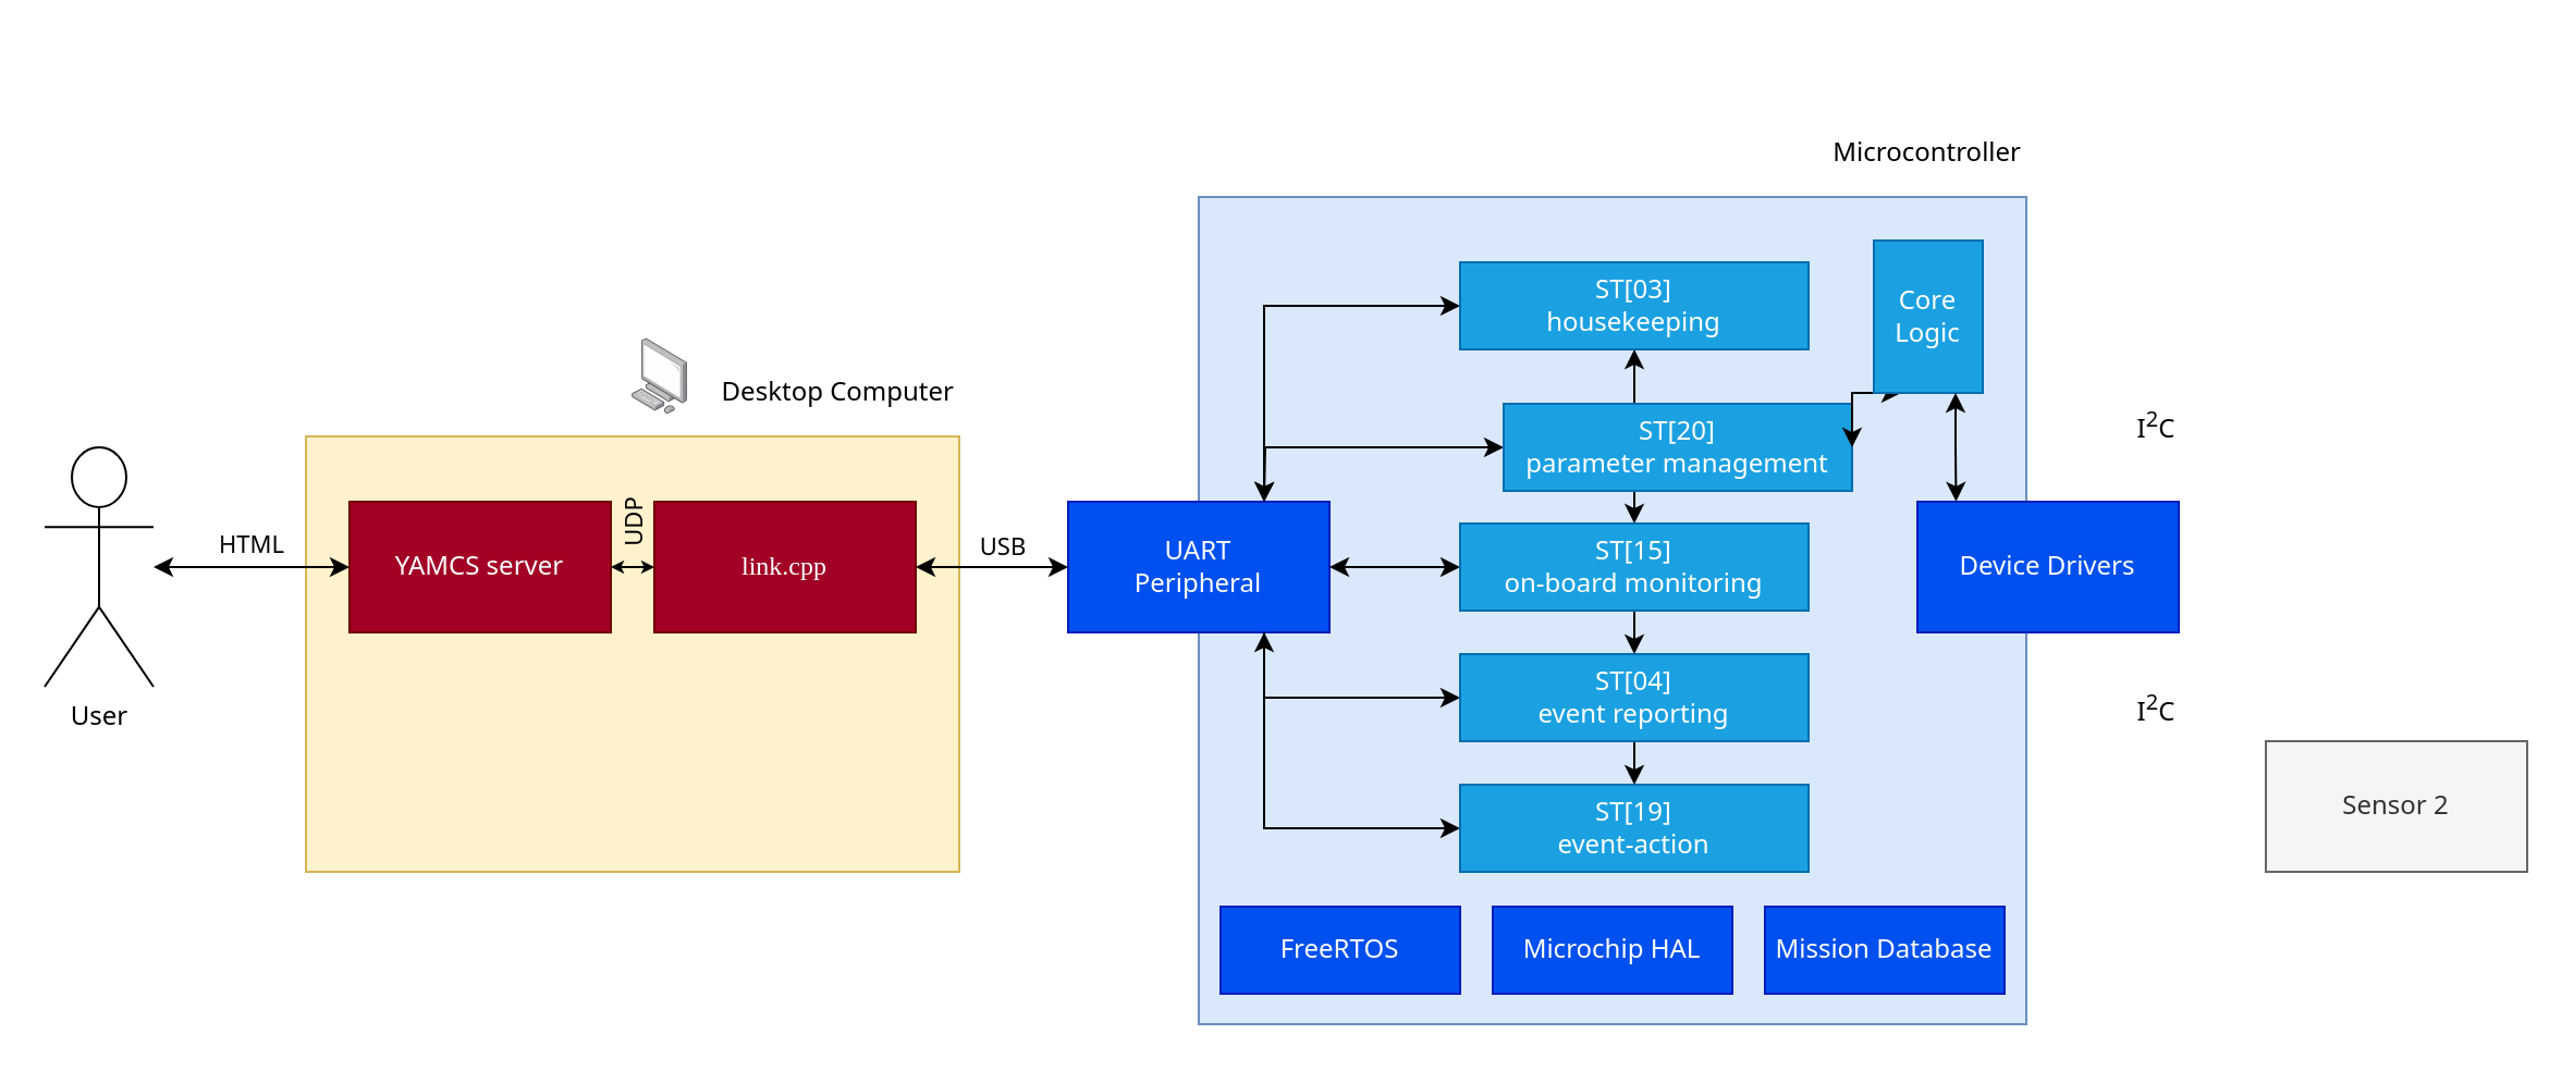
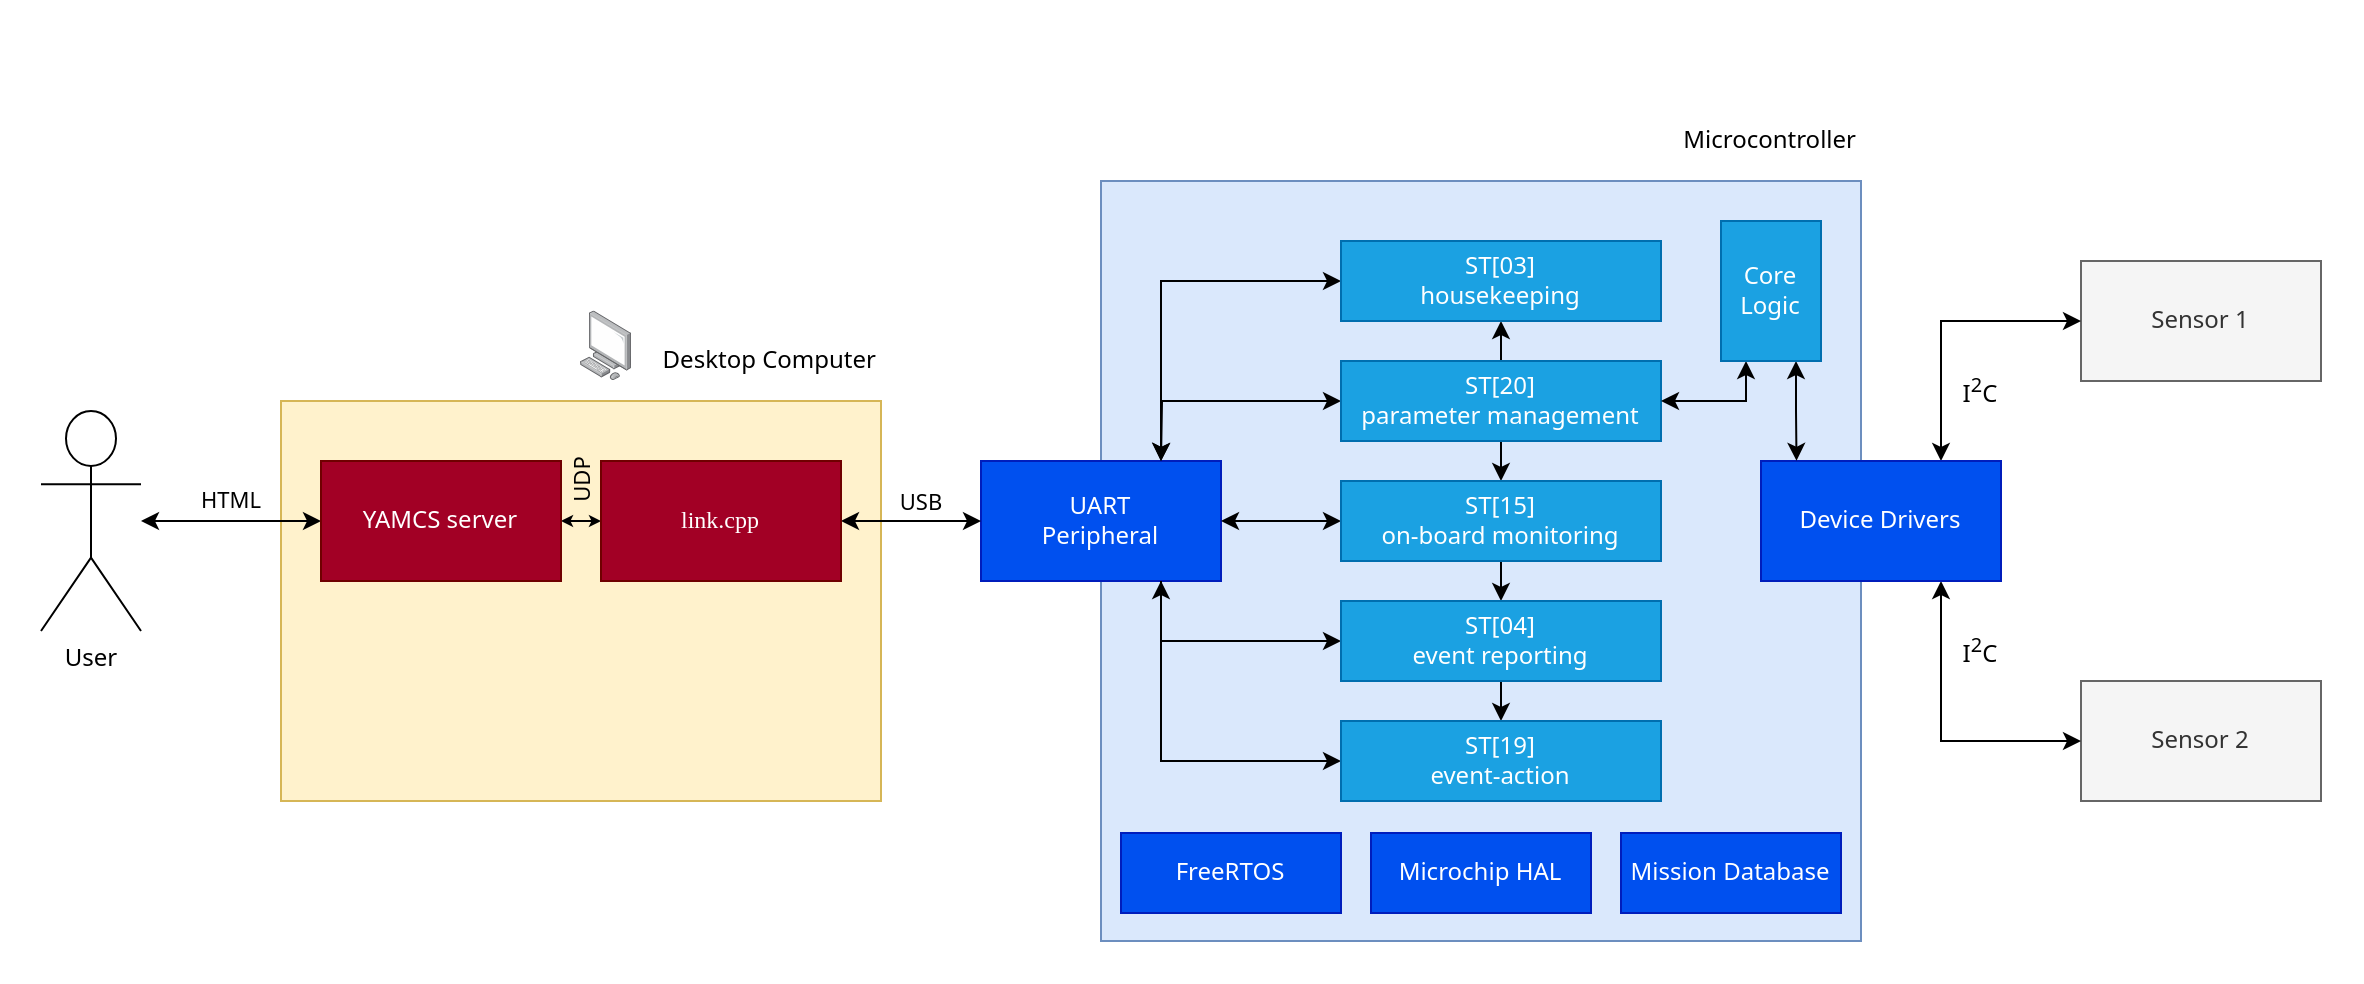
+ <mxCell id="17" style="edgeStyle=orthogonalEdgeStyle;rounded=0;orthogonalLoop=1;jettySize=auto;html=1;exitX=0.75;exitY=0;exitDx=0;exitDy=0;entryX=0;entryY=0.5;entryDx=0;entryDy=0;fontFamily=Noto Sans;fontSource=https%3A%2F%2Ffonts.googleapis.com%2Fcss%3Ffamily%3DNoto%2BSans;startArrow=classic;startFill=1;startSize=6;endSize=6;" edge="1" parent="1" source="19" target="4"><mxGeometry relative="1" as="geometry" /></mxCell>
+ <mxCell id="4" value="Sensor 1" style="rounded=0;whiteSpace=wrap;html=1;fontFamily=Noto Sans;fontSource=https%3A%2F%2Ffonts.googleapis.com%2Fcss%3Ffamily%3DNoto%2BSans;fillColor=#f5f5f5;strokeColor=#666666;fontColor=#333333;" vertex="1" parent="1"><mxGeometry x="1040" y="130" width="120" height="60" as="geometry" /></mxCell>
- <mxCell id="16" value="&lt;div&gt;ST[20]&lt;/div&gt;&lt;div&gt;parameter management&lt;br&gt;&lt;/div&gt;" style="rounded=0;whiteSpace=wrap;html=1;fillColor=#1ba1e2;fontFamily=Noto Sans;fontSource=https%3A%2F%2Ffonts.googleapis.com%2Fcss%3Ffamily%3DNoto%2BSans;strokeColor=#006EAF;fontColor=#ffffff;" vertex="1" parent="1"><mxGeometry x="690" y="185" width="160" height="40" as="geometry" /></mxCell>
+ <mxCell id="16" value="&lt;div&gt;ST[20]&lt;/div&gt;&lt;div&gt;parameter management&lt;br&gt;&lt;/div&gt;" style="rounded=0;whiteSpace=wrap;html=1;fillColor=#1ba1e2;fontFamily=Noto Sans;fontSource=https%3A%2F%2Ffonts.googleapis.com%2Fcss%3Ffamily%3DNoto%2BSans;strokeColor=#006EAF;fontColor=#ffffff;" vertex="1" parent="1"><mxGeometry x="670" y="180" width="160" height="40" as="geometry" /></mxCell>
+ <mxCell id="18" style="edgeStyle=orthogonalEdgeStyle;rounded=0;orthogonalLoop=1;jettySize=auto;html=1;exitX=0.75;exitY=1;exitDx=0;exitDy=0;entryX=0;entryY=0.5;entryDx=0;entryDy=0;fontFamily=Noto Sans;fontSource=https%3A%2F%2Ffonts.googleapis.com%2Fcss%3Ffamily%3DNoto%2BSans;startArrow=classic;startFill=1;startSize=6;endSize=6;" edge="1" parent="1" source="19" target="5"><mxGeometry relative="1" as="geometry" /></mxCell>
